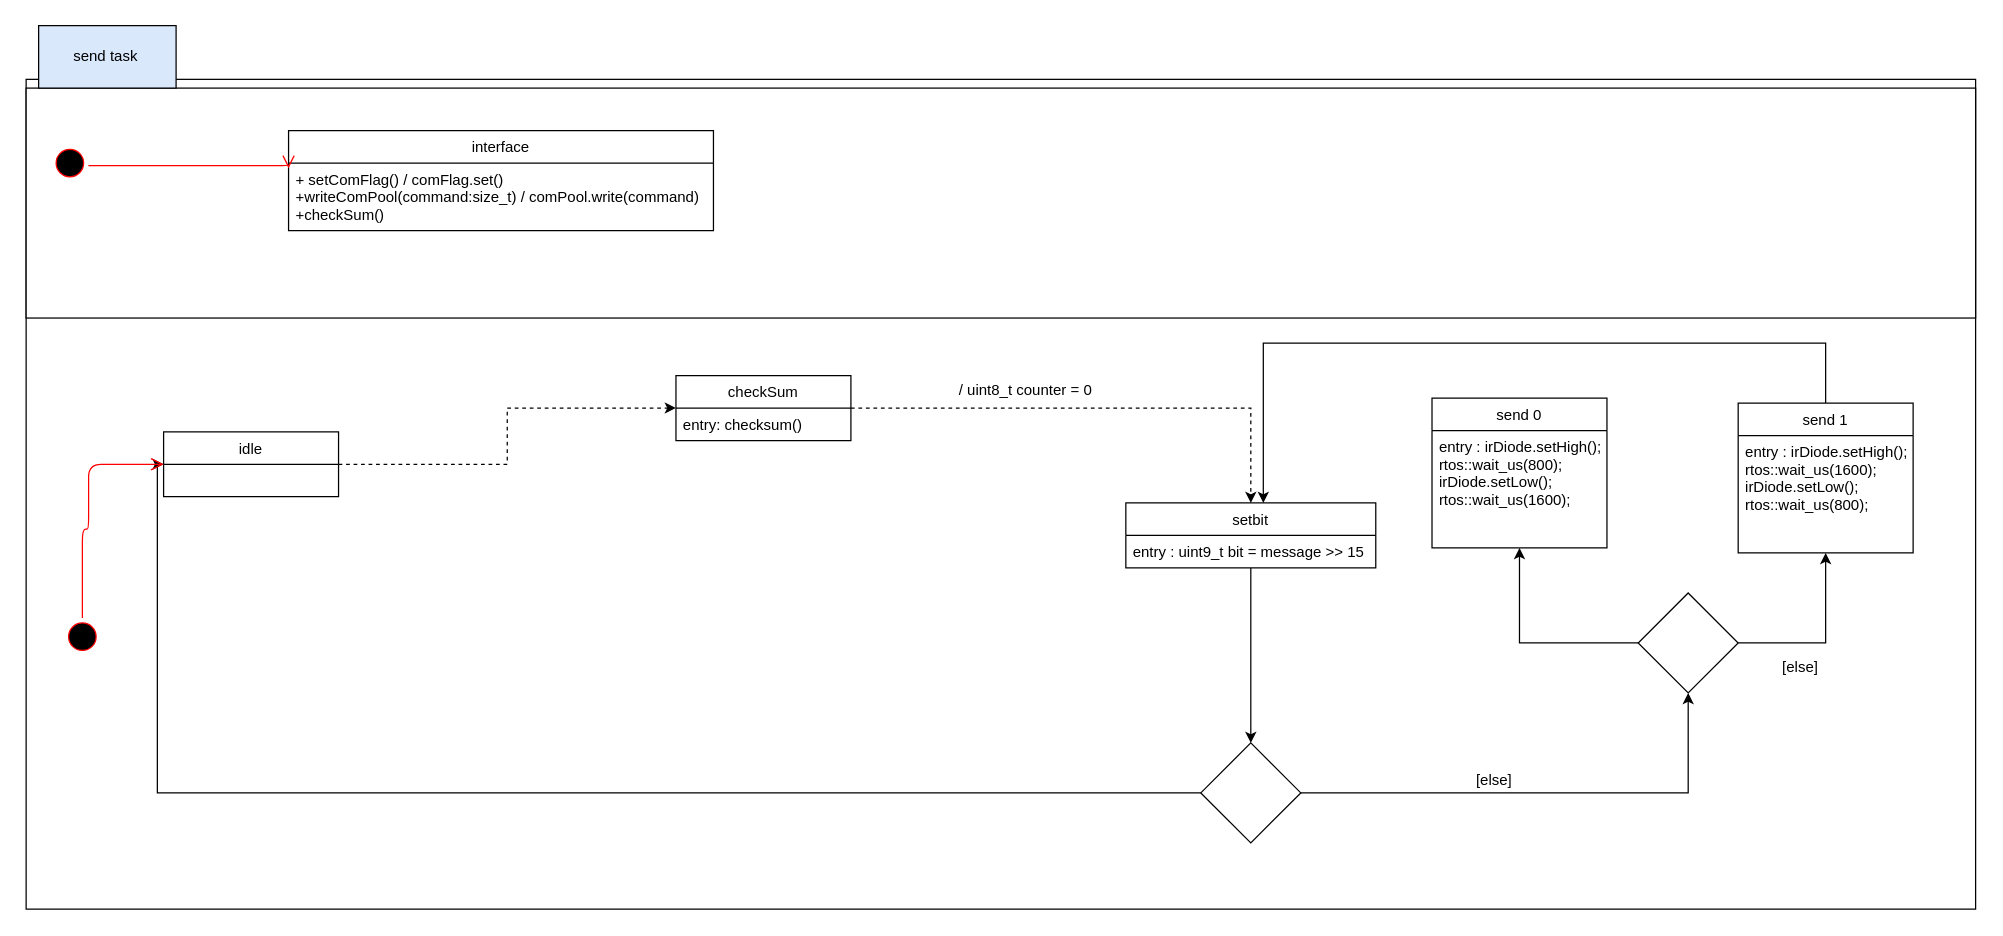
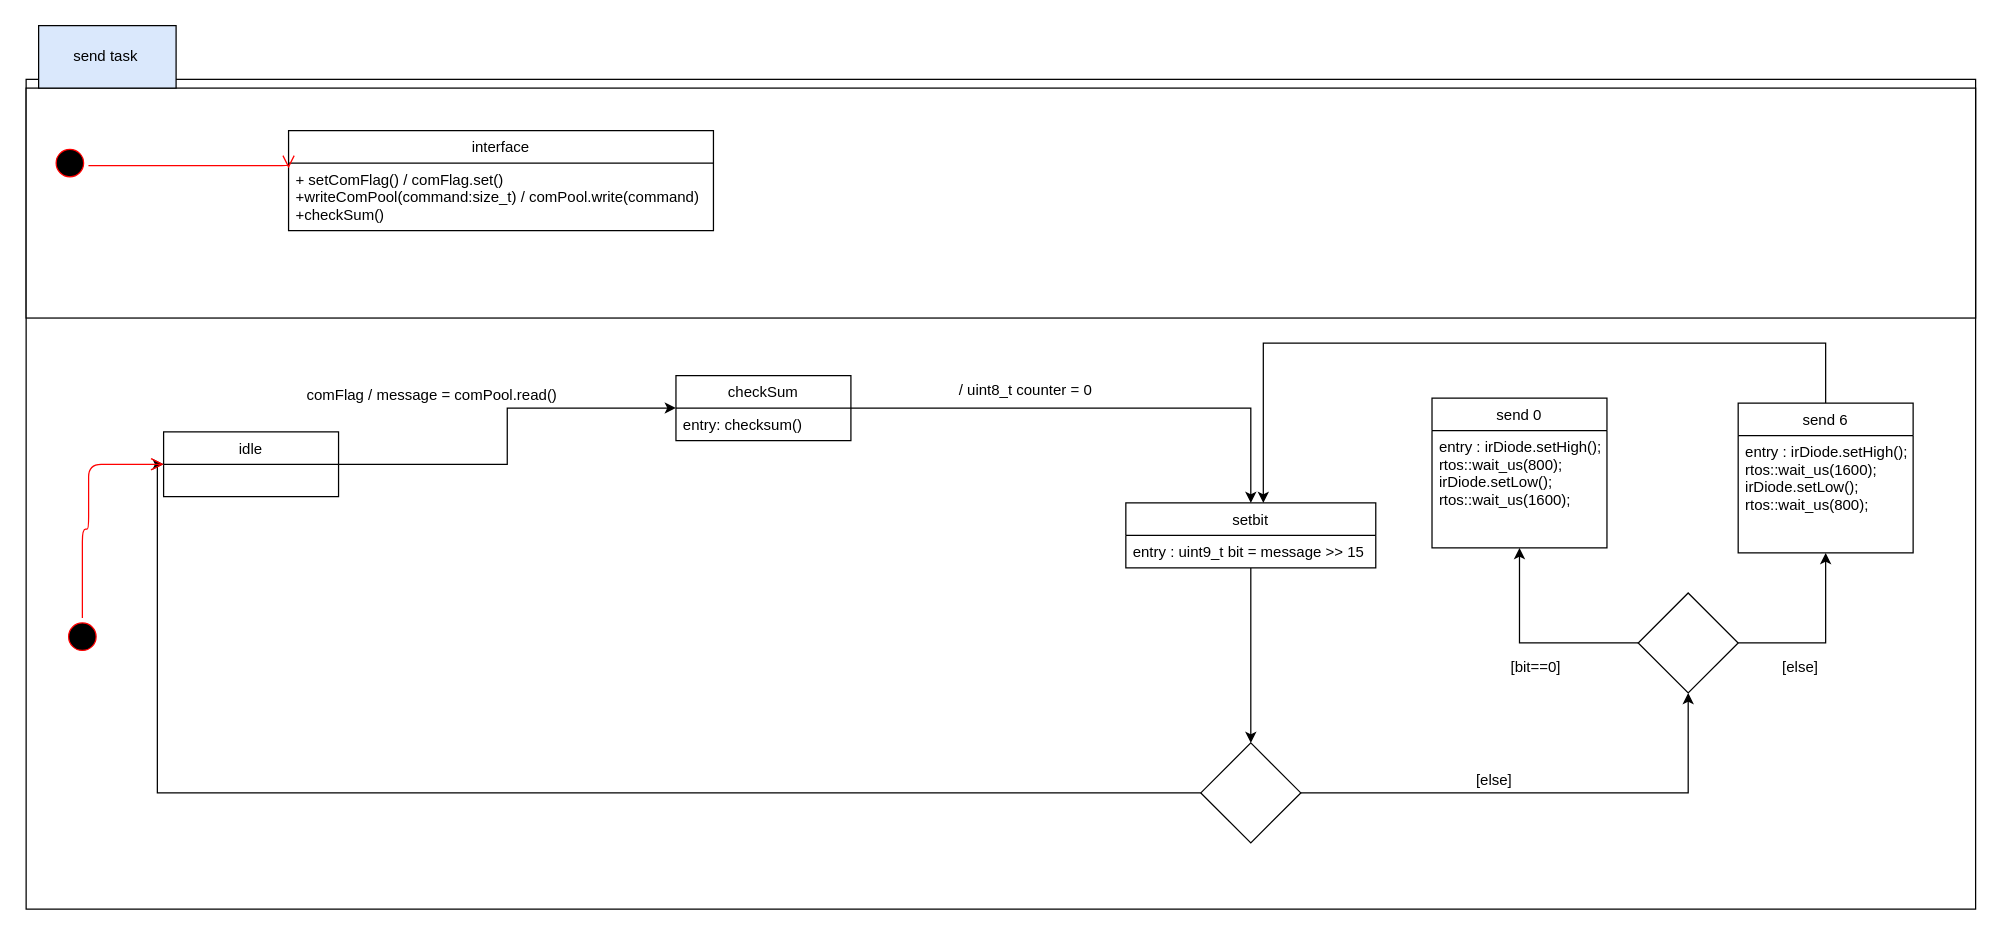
+ <mxCell id="14" value="comFlag / message = comPool.read()" style="text;html=1;strokeColor=none;fillColor=none;align=center;verticalAlign=middle;whiteSpace=wrap;rounded=0;" vertex="1" parent="1"><mxGeometry x="210" y="306" width="270" height="20" as="geometry" /></mxCell>
- <mxCell id="11" style="edgeStyle=orthogonalEdgeStyle;rounded=0;orthogonalLoop=1;jettySize=auto;html=1;dashed=1;" edge="1" parent="1" source="12" target="16"><mxGeometry relative="1" as="geometry" /></mxCell>
+ <mxCell id="11" style="edgeStyle=orthogonalEdgeStyle;rounded=0;orthogonalLoop=1;jettySize=auto;html=1;" edge="1" parent="1" source="12" target="16"><mxGeometry relative="1" as="geometry" /></mxCell>
- <mxCell id="28" value="send 1" style="swimlane;fontStyle=0;childLayout=stackLayout;horizontal=1;startSize=26;fillColor=none;horizontalStack=0;resizeParent=1;resizeParentMax=0;resizeLast=0;collapsible=1;marginBottom=0;" vertex="1" parent="1"><mxGeometry x="1390" y="322" width="140" height="120" as="geometry" /></mxCell>
+ <mxCell id="28" value="send 6" style="swimlane;fontStyle=0;childLayout=stackLayout;horizontal=1;startSize=26;fillColor=none;horizontalStack=0;resizeParent=1;resizeParentMax=0;resizeLast=0;collapsible=1;marginBottom=0;" vertex="1" parent="1"><mxGeometry x="1390" y="322" width="140" height="120" as="geometry" /></mxCell>
- <mxCell id="9" style="edgeStyle=orthogonalEdgeStyle;rounded=0;orthogonalLoop=1;jettySize=auto;html=1;dashed=1;" edge="1" parent="1" source="10" target="12"><mxGeometry relative="1" as="geometry" /></mxCell>
+ <mxCell id="9" style="edgeStyle=orthogonalEdgeStyle;rounded=0;orthogonalLoop=1;jettySize=auto;html=1;" edge="1" parent="1" source="10" target="12"><mxGeometry relative="1" as="geometry" /></mxCell>
+ <mxCell id="30" value="[bit==0]&amp;nbsp;" style="text;html=1;strokeColor=none;fillColor=none;align=center;verticalAlign=middle;whiteSpace=wrap;rounded=0;" vertex="1" parent="1"><mxGeometry x="1210" y="524" width="40" height="20" as="geometry" /></mxCell>
